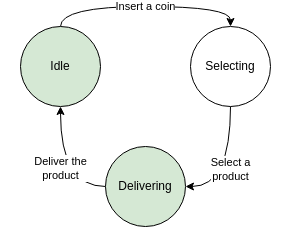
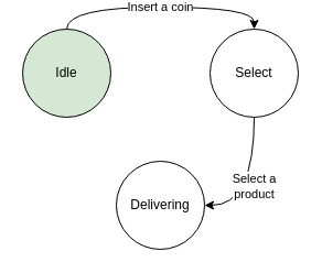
- <mxCell id="6" value="Selecting" style="ellipse;whiteSpace=wrap;html=1;" vertex="1" parent="1"><mxGeometry x="190" y="20" width="80" height="80" as="geometry" /></mxCell>
+ <mxCell id="6" value="Select" style="ellipse;whiteSpace=wrap;html=1;" vertex="1" parent="1"><mxGeometry x="190" y="20" width="80" height="80" as="geometry" /></mxCell>
- <mxCell id="7" value="Deliver the&lt;div&gt;product&lt;/div&gt;" style="edgeStyle=orthogonalEdgeStyle;rounded=0;orthogonalLoop=1;jettySize=auto;html=1;exitX=0;exitY=0.5;exitDx=0;exitDy=0;entryX=0.5;entryY=1;entryDx=0;entryDy=0;curved=1;" edge="1" parent="1" source="8" target="3"><mxGeometry relative="1" as="geometry" /></mxCell>
- <mxCell id="8" value="Delivering" style="ellipse;whiteSpace=wrap;html=1;fillColor=#d5e8d4;" vertex="1" parent="1"><mxGeometry x="105" y="140" width="80" height="80" as="geometry" /></mxCell>
+ <mxCell id="8" value="Delivering" style="ellipse;whiteSpace=wrap;html=1;" vertex="1" parent="1"><mxGeometry x="105" y="140" width="80" height="80" as="geometry" /></mxCell>
